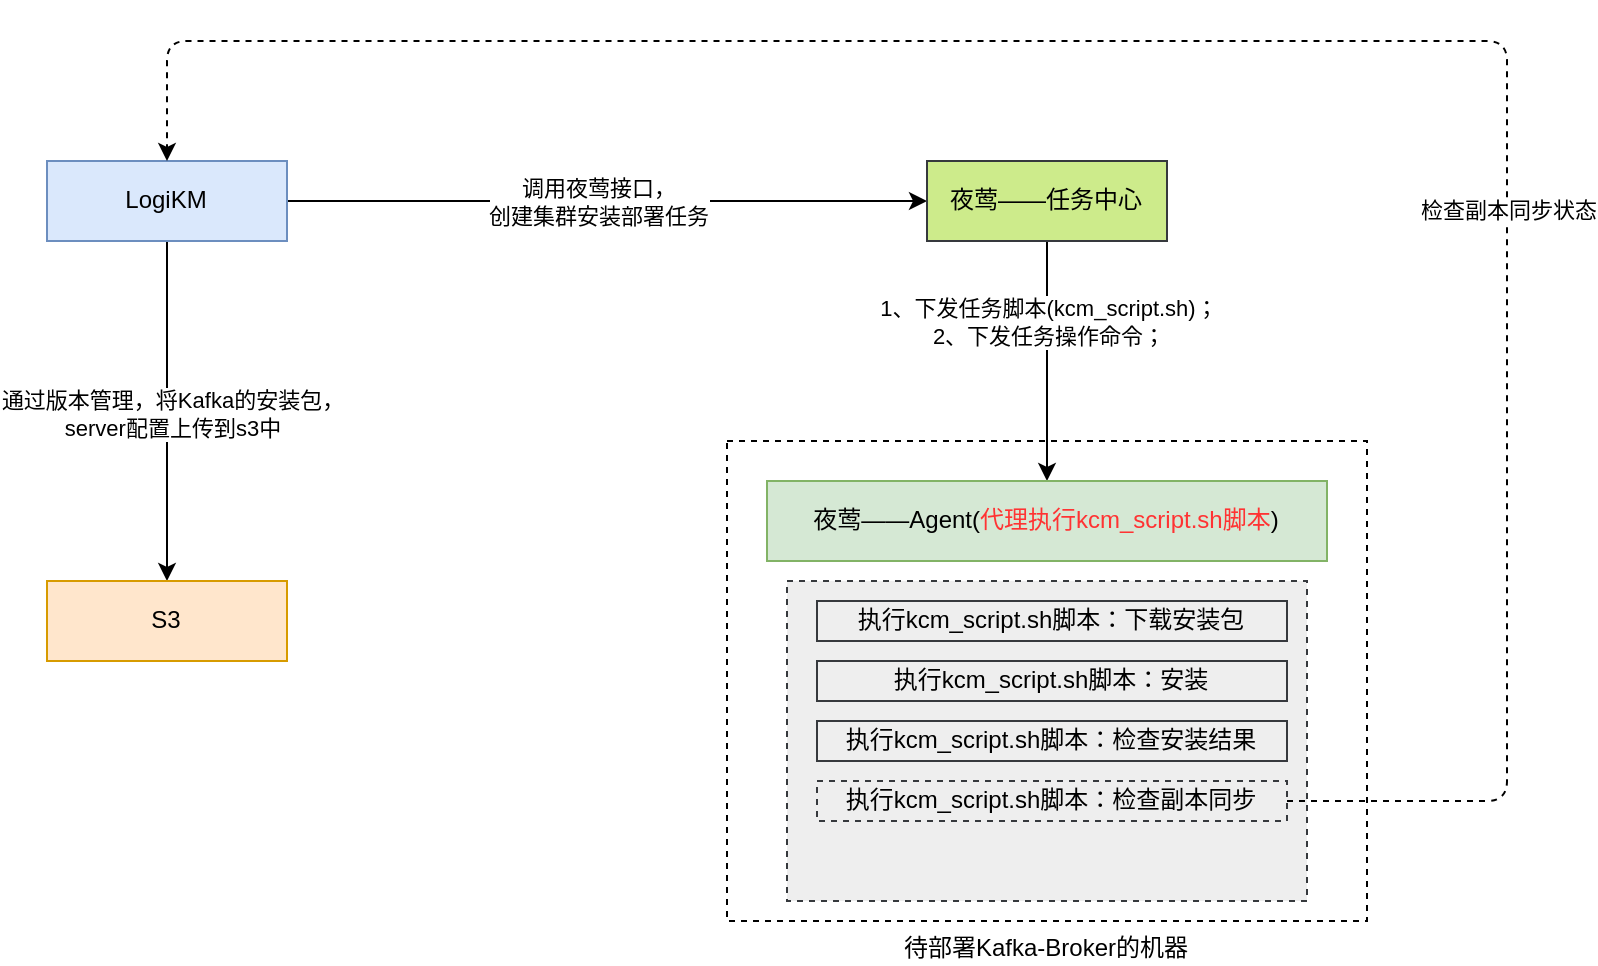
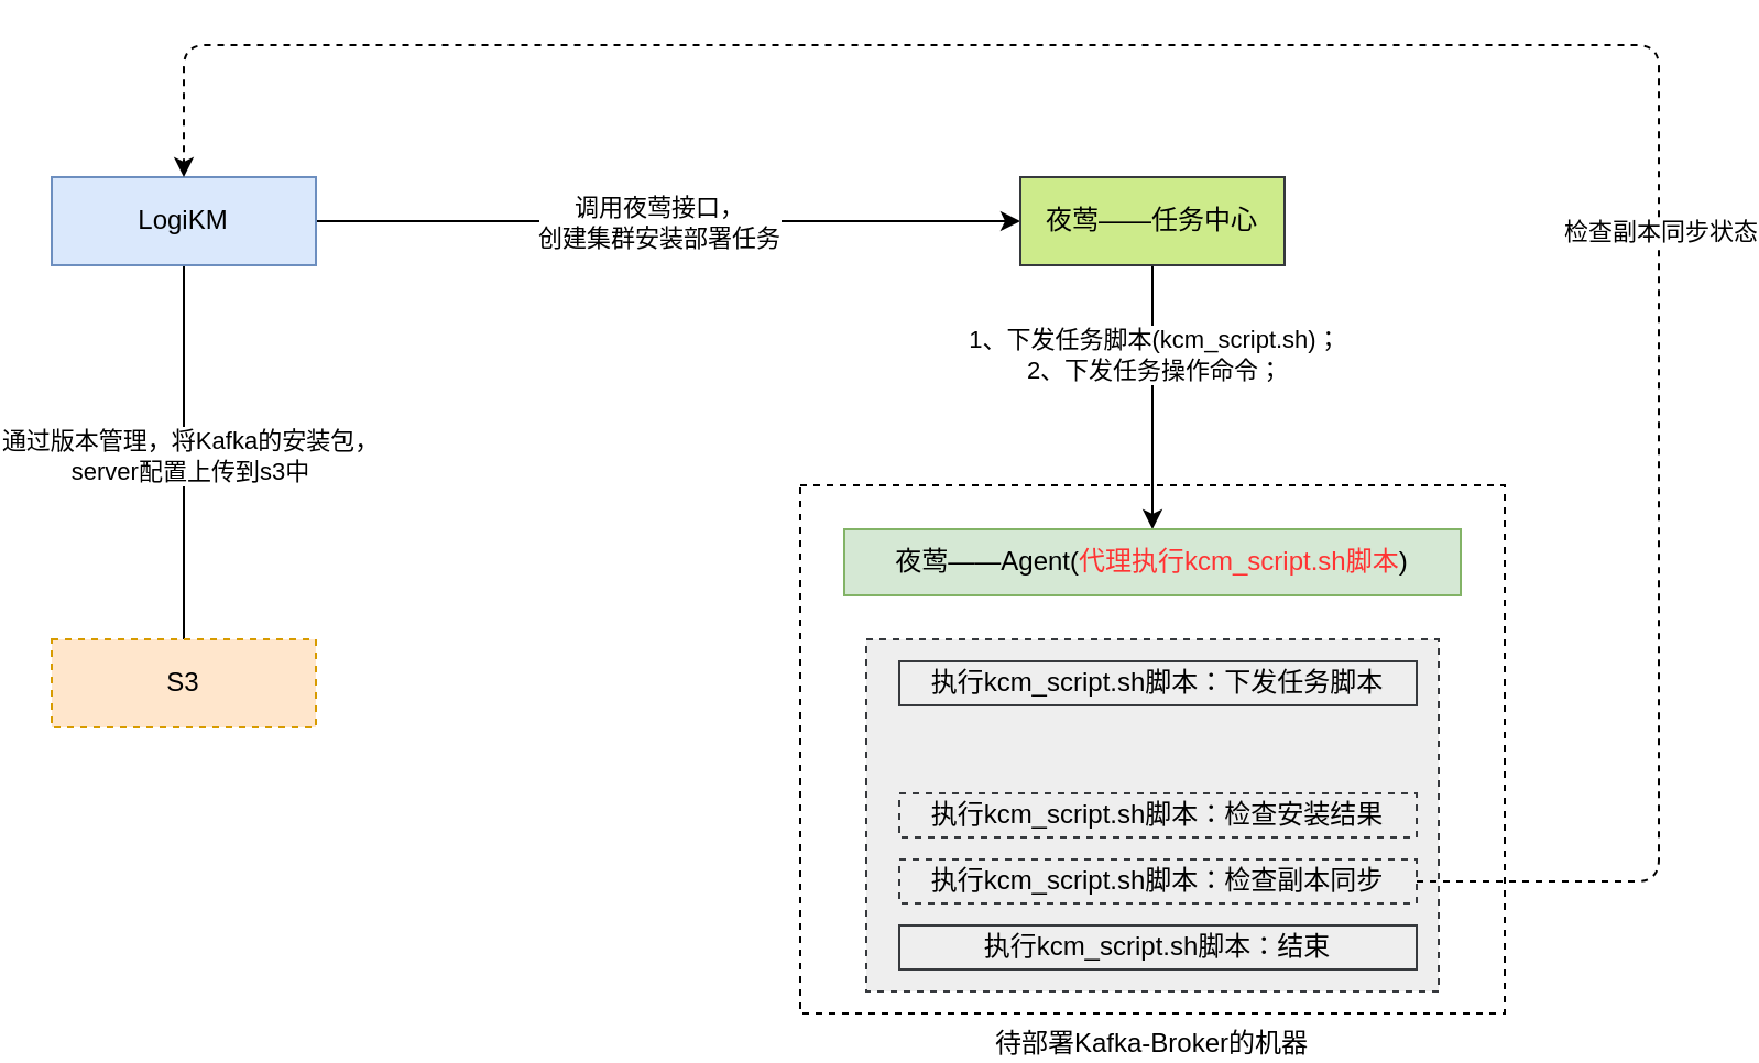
- <mxCell id="13" value="夜莺——Agent(&lt;font color=&quot;#ff3333&quot;&gt;代理执行kcm_script.sh脚本&lt;/font&gt;)" style="rounded=0;whiteSpace=wrap;html=1;absoluteArcSize=1;arcSize=14;strokeWidth=1;fillColor=#d5e8d4;strokeColor=#82b366;" vertex="1" parent="1"><mxGeometry x="380" y="240" width="280" height="40" as="geometry" /></mxCell>
+ <mxCell id="13" value="夜莺——Agent(&lt;font color=&quot;#ff3333&quot;&gt;代理执行kcm_script.sh脚本&lt;/font&gt;)" style="rounded=0;whiteSpace=wrap;html=1;absoluteArcSize=1;arcSize=14;strokeWidth=1;fillColor=#d5e8d4;strokeColor=#82b366;" vertex="1" parent="1"><mxGeometry x="380" y="240" width="280" height="30" as="geometry" /></mxCell>
- <mxCell id="6" style="edgeStyle=none;html=1;" edge="1" parent="1" source="8" target="12"><mxGeometry relative="1" as="geometry" /></mxCell>
+ <mxCell id="6" style="edgeStyle=none;html=1;endArrow=none;" edge="1" parent="1" source="8" target="12"><mxGeometry relative="1" as="geometry" /></mxCell>
- <mxCell id="12" value="S3" style="rounded=0;whiteSpace=wrap;html=1;absoluteArcSize=1;arcSize=14;strokeWidth=1;fillColor=#ffe6cc;strokeColor=#d79b00;" vertex="1" parent="1"><mxGeometry x="20" y="290" width="120" height="40" as="geometry" /></mxCell>
+ <mxCell id="12" value="S3" style="rounded=0;whiteSpace=wrap;html=1;absoluteArcSize=1;arcSize=14;strokeWidth=1;fillColor=#ffe6cc;strokeColor=#d79b00;dashed=1;" vertex="1" parent="1"><mxGeometry x="20" y="290" width="120" height="40" as="geometry" /></mxCell>
- <mxCell id="14" value="执行kcm_script.sh脚本：下载安装包" style="rounded=0;whiteSpace=wrap;html=1;absoluteArcSize=1;arcSize=14;strokeWidth=1;fillColor=#eeeeee;strokeColor=#36393d;" vertex="1" parent="1"><mxGeometry x="405" y="300" width="235" height="20" as="geometry" /></mxCell>
+ <mxCell id="14" value="执行kcm_script.sh脚本：下发任务脚本" style="rounded=0;whiteSpace=wrap;html=1;absoluteArcSize=1;arcSize=14;strokeWidth=1;fillColor=#eeeeee;strokeColor=#36393d;" vertex="1" parent="1"><mxGeometry x="405" y="300" width="235" height="20" as="geometry" /></mxCell>
- <mxCell id="15" value="执行kcm_script.sh脚本：安装" style="rounded=0;whiteSpace=wrap;html=1;absoluteArcSize=1;arcSize=14;strokeWidth=1;fillColor=#eeeeee;strokeColor=#36393d;" vertex="1" parent="1"><mxGeometry x="405" y="330" width="235" height="20" as="geometry" /></mxCell>
- <mxCell id="16" value="执行kcm_script.sh脚本：检查安装结果" style="rounded=0;whiteSpace=wrap;html=1;absoluteArcSize=1;arcSize=14;strokeWidth=1;fillColor=#eeeeee;strokeColor=#36393d;" vertex="1" parent="1"><mxGeometry x="405" y="360" width="235" height="20" as="geometry" /></mxCell>
+ <mxCell id="16" value="执行kcm_script.sh脚本：检查安装结果" style="rounded=0;whiteSpace=wrap;html=1;absoluteArcSize=1;arcSize=14;strokeWidth=1;fillColor=#eeeeee;strokeColor=#36393d;dashed=1;" vertex="1" parent="1"><mxGeometry x="405" y="360" width="235" height="20" as="geometry" /></mxCell>
+ <mxCell id="20" value="执行kcm_script.sh脚本：结束" style="rounded=0;whiteSpace=wrap;html=1;absoluteArcSize=1;arcSize=14;strokeWidth=1;fillColor=#eeeeee;strokeColor=#36393d;" vertex="1" parent="1"><mxGeometry x="405" y="420" width="235" height="20" as="geometry" /></mxCell>
